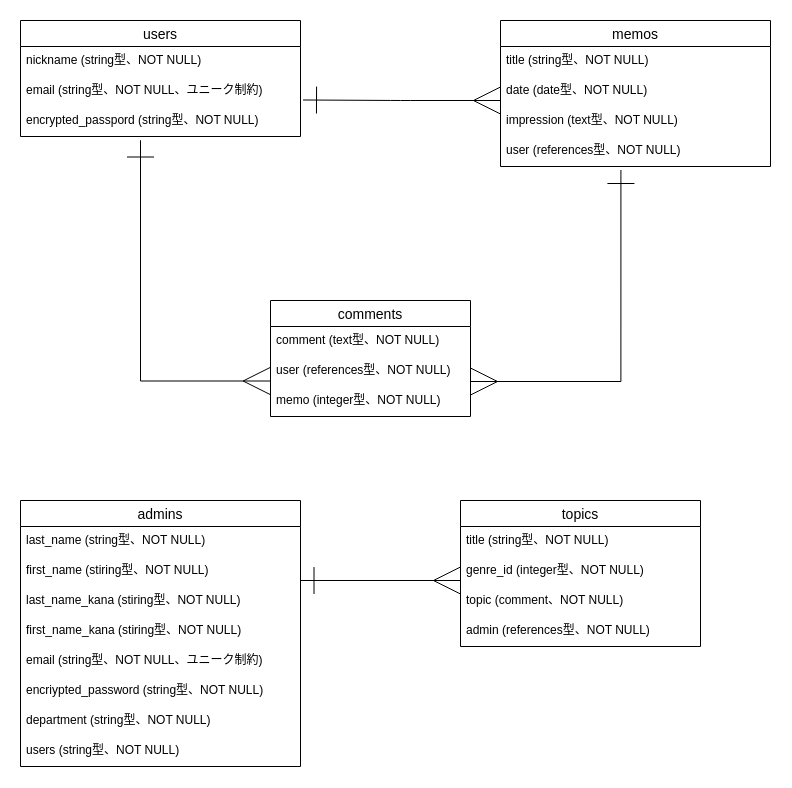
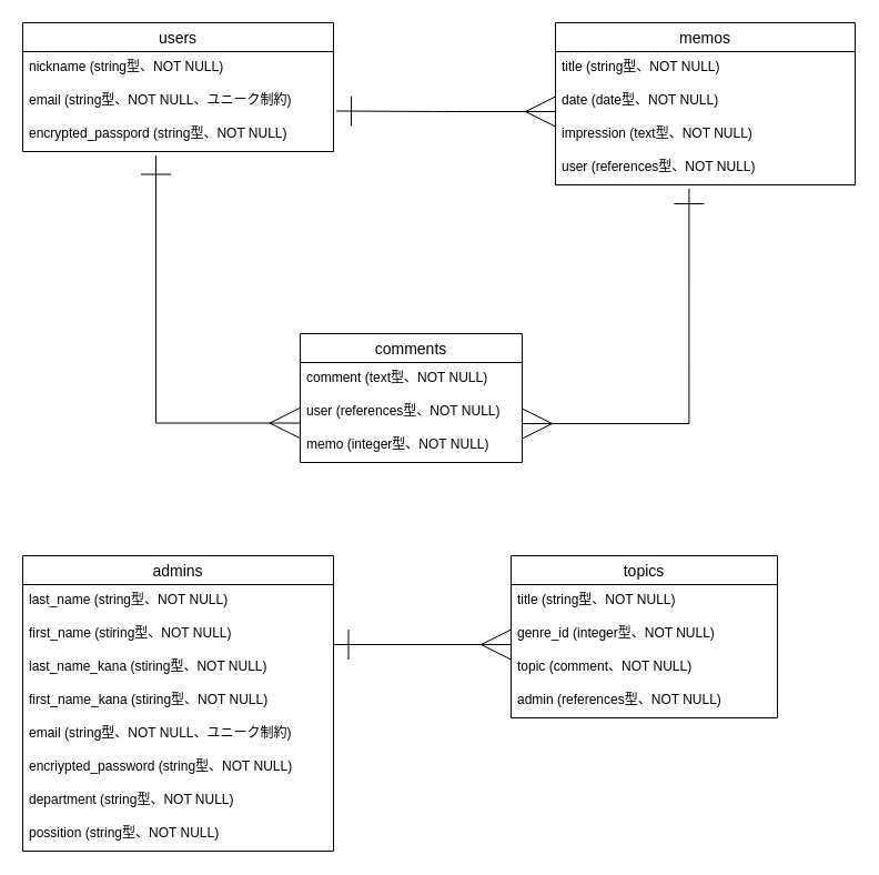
- <mxCell id="26" value="users (string型、NOT NULL)" style="text;strokeColor=none;fillColor=none;spacingLeft=4;spacingRight=4;overflow=hidden;rotatable=0;points=[[0,0.5],[1,0.5]];portConstraint=eastwest;fontSize=12;" parent="18" vertex="1"><mxGeometry y="236" width="280" height="30" as="geometry" /></mxCell>
+ <mxCell id="26" value="possition (string型、NOT NULL)" style="text;strokeColor=none;fillColor=none;spacingLeft=4;spacingRight=4;overflow=hidden;rotatable=0;points=[[0,0.5],[1,0.5]];portConstraint=eastwest;fontSize=12;" parent="18" vertex="1"><mxGeometry y="236" width="280" height="30" as="geometry" /></mxCell>
